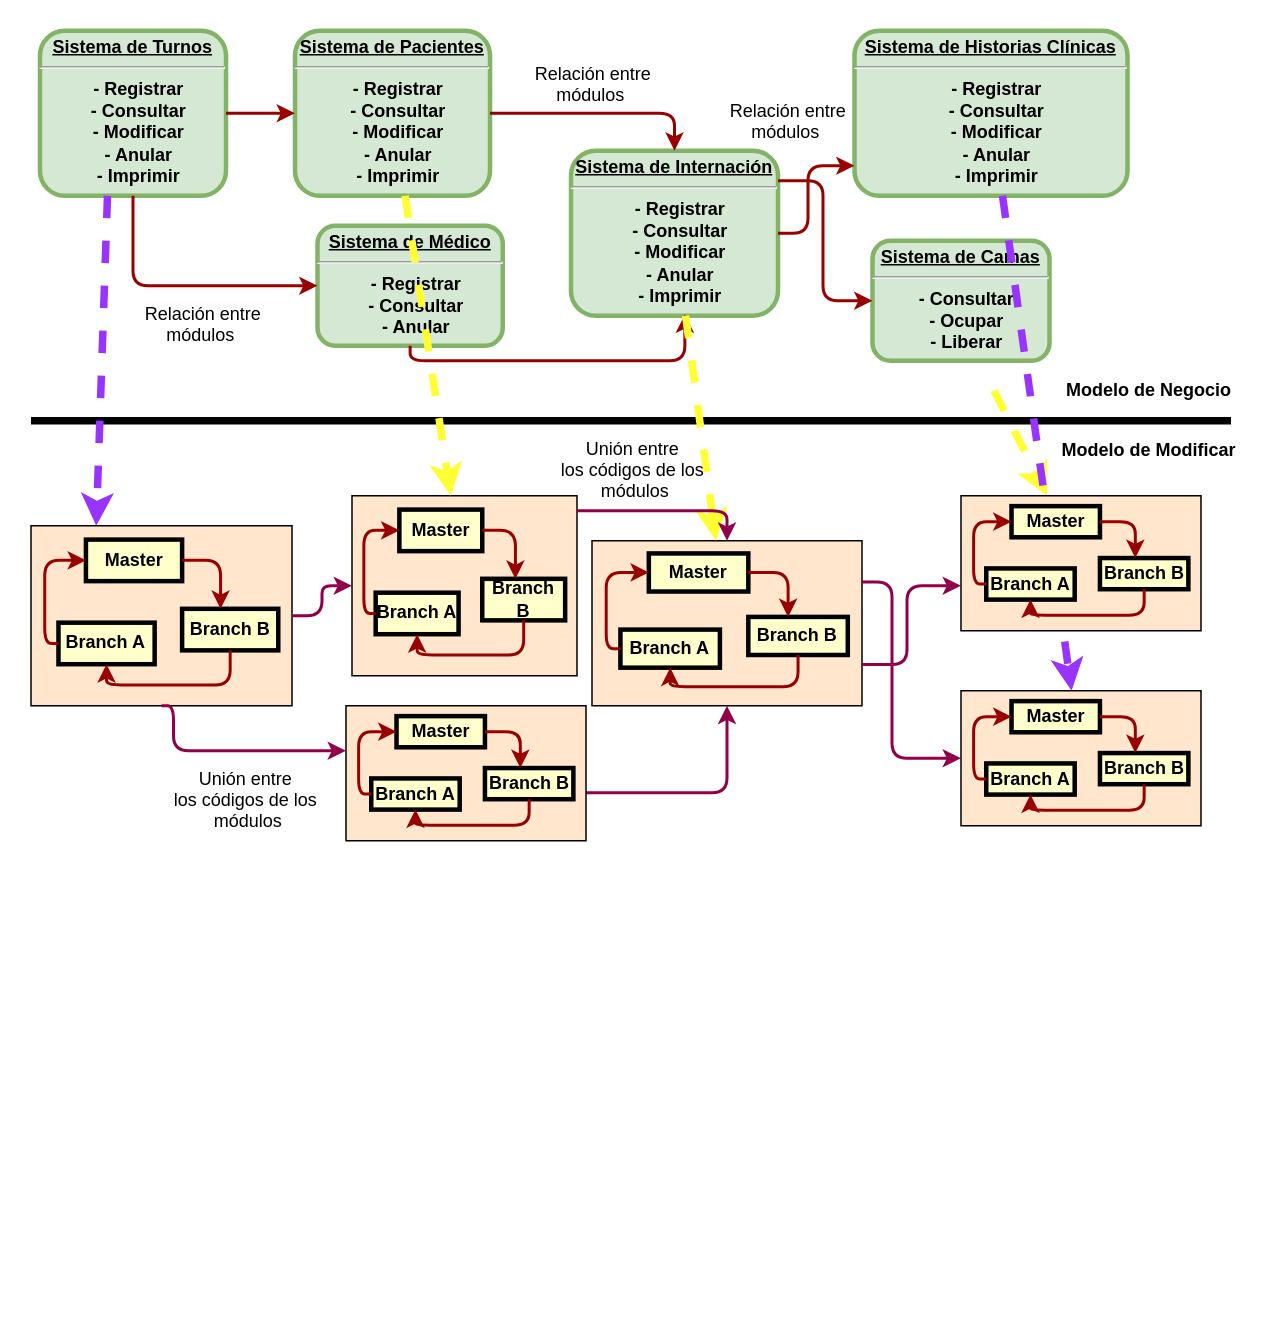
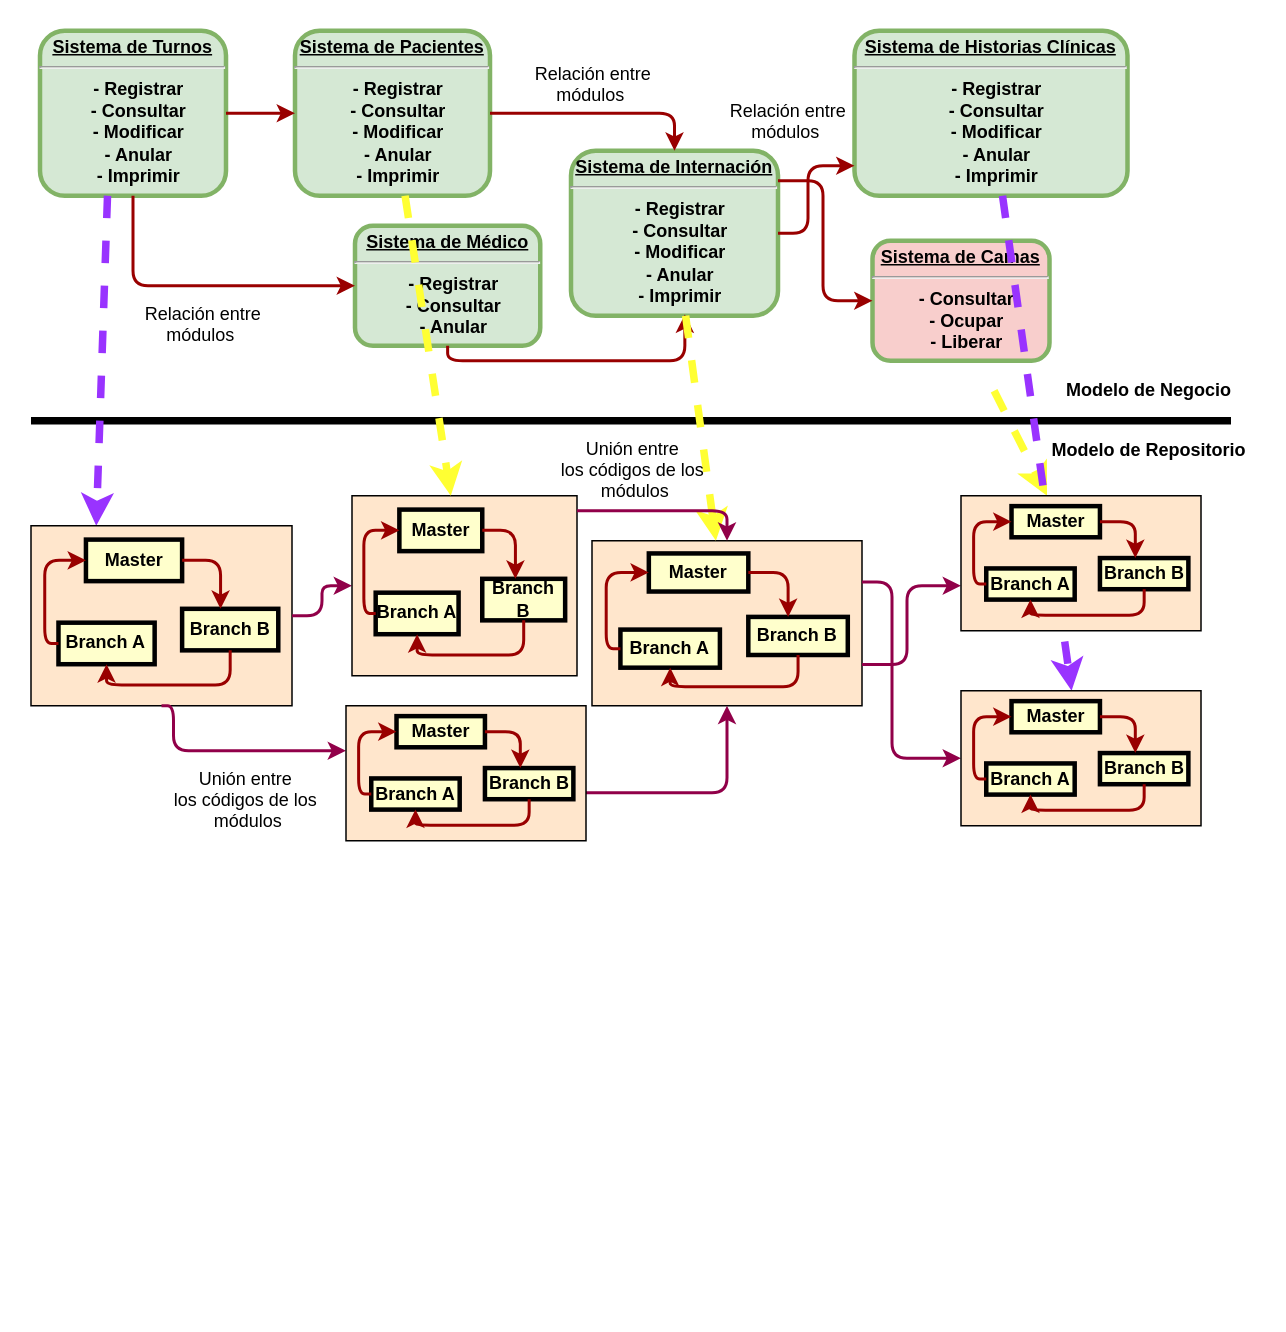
- <mxCell id="8" value="&lt;p style=&quot;margin: 0px ; margin-top: 4px ; text-align: center ; text-decoration: underline&quot;&gt;&lt;strong&gt;Sistema de Médico&lt;/strong&gt;&lt;/p&gt;&lt;hr&gt;&lt;p style=&quot;margin: 0px ; margin-left: 8px&quot;&gt;- Registrar&lt;/p&gt;&lt;p style=&quot;margin: 0px ; margin-left: 8px&quot;&gt;- Consultar&lt;/p&gt;&lt;p style=&quot;margin: 0px ; margin-left: 8px&quot;&gt;- Anular&lt;/p&gt;&lt;p style=&quot;margin: 0px ; margin-left: 8px&quot;&gt;&lt;br&gt;&lt;/p&gt;" style="verticalAlign=middle;align=center;overflow=fill;fontSize=12;fontFamily=Helvetica;html=1;rounded=1;fontStyle=1;strokeWidth=3;fillColor=#d5e8d4;strokeColor=#82b366;" vertex="1" parent="1"><mxGeometry x="211" y="150" width="123.5" height="80" as="geometry" /></mxCell>
+ <mxCell id="8" value="&lt;p style=&quot;margin: 0px ; margin-top: 4px ; text-align: center ; text-decoration: underline&quot;&gt;&lt;strong&gt;Sistema de Médico&lt;/strong&gt;&lt;/p&gt;&lt;hr&gt;&lt;p style=&quot;margin: 0px ; margin-left: 8px&quot;&gt;- Registrar&lt;/p&gt;&lt;p style=&quot;margin: 0px ; margin-left: 8px&quot;&gt;- Consultar&lt;/p&gt;&lt;p style=&quot;margin: 0px ; margin-left: 8px&quot;&gt;- Anular&lt;/p&gt;&lt;p style=&quot;margin: 0px ; margin-left: 8px&quot;&gt;&lt;br&gt;&lt;/p&gt;" style="verticalAlign=middle;align=center;overflow=fill;fontSize=12;fontFamily=Helvetica;html=1;rounded=1;fontStyle=1;strokeWidth=3;fillColor=#d5e8d4;strokeColor=#82b366;" vertex="1" parent="1"><mxGeometry x="236" y="150" width="123.5" height="80" as="geometry" /></mxCell>
- <mxCell id="7" value="&lt;p style=&quot;margin: 0px ; margin-top: 4px ; text-align: center ; text-decoration: underline&quot;&gt;&lt;strong&gt;Sistema de Camas&lt;/strong&gt;&lt;/p&gt;&lt;hr&gt;&lt;p style=&quot;margin: 0px ; margin-left: 8px&quot;&gt;- Consultar&lt;/p&gt;&lt;p style=&quot;margin: 0px ; margin-left: 8px&quot;&gt;- Ocupar&lt;/p&gt;&lt;p style=&quot;margin: 0px ; margin-left: 8px&quot;&gt;- Liberar&lt;/p&gt;" style="verticalAlign=middle;align=center;overflow=fill;fontSize=12;fontFamily=Helvetica;html=1;rounded=1;fontStyle=1;strokeWidth=3;fillColor=#d5e8d4;strokeColor=#82b366;" vertex="1" parent="1"><mxGeometry x="581" y="160" width="118" height="80" as="geometry" /></mxCell>
+ <mxCell id="7" value="&lt;p style=&quot;margin: 0px ; margin-top: 4px ; text-align: center ; text-decoration: underline&quot;&gt;&lt;strong&gt;Sistema de Camas&lt;/strong&gt;&lt;/p&gt;&lt;hr&gt;&lt;p style=&quot;margin: 0px ; margin-left: 8px&quot;&gt;- Consultar&lt;/p&gt;&lt;p style=&quot;margin: 0px ; margin-left: 8px&quot;&gt;- Ocupar&lt;/p&gt;&lt;p style=&quot;margin: 0px ; margin-left: 8px&quot;&gt;- Liberar&lt;/p&gt;" style="verticalAlign=middle;align=center;overflow=fill;fontSize=12;fontFamily=Helvetica;html=1;rounded=1;fontStyle=1;strokeWidth=3;fillColor=#f8cecc;strokeColor=#82b366;" vertex="1" parent="1"><mxGeometry x="581" y="160" width="118" height="80" as="geometry" /></mxCell>
- <mxCell id="52" value="&lt;b&gt;Modelo de Modificar&lt;/b&gt;" style="text;html=1;align=center;verticalAlign=middle;resizable=0;points=[];autosize=1;" vertex="1" parent="1"><mxGeometry x="695" y="290" width="140" height="20" as="geometry" /></mxCell>
+ <mxCell id="52" value="&lt;b&gt;Modelo de Repositorio&lt;/b&gt;" style="text;html=1;align=center;verticalAlign=middle;resizable=0;points=[];autosize=1;" vertex="1" parent="1"><mxGeometry x="695" y="290" width="140" height="20" as="geometry" /></mxCell>
